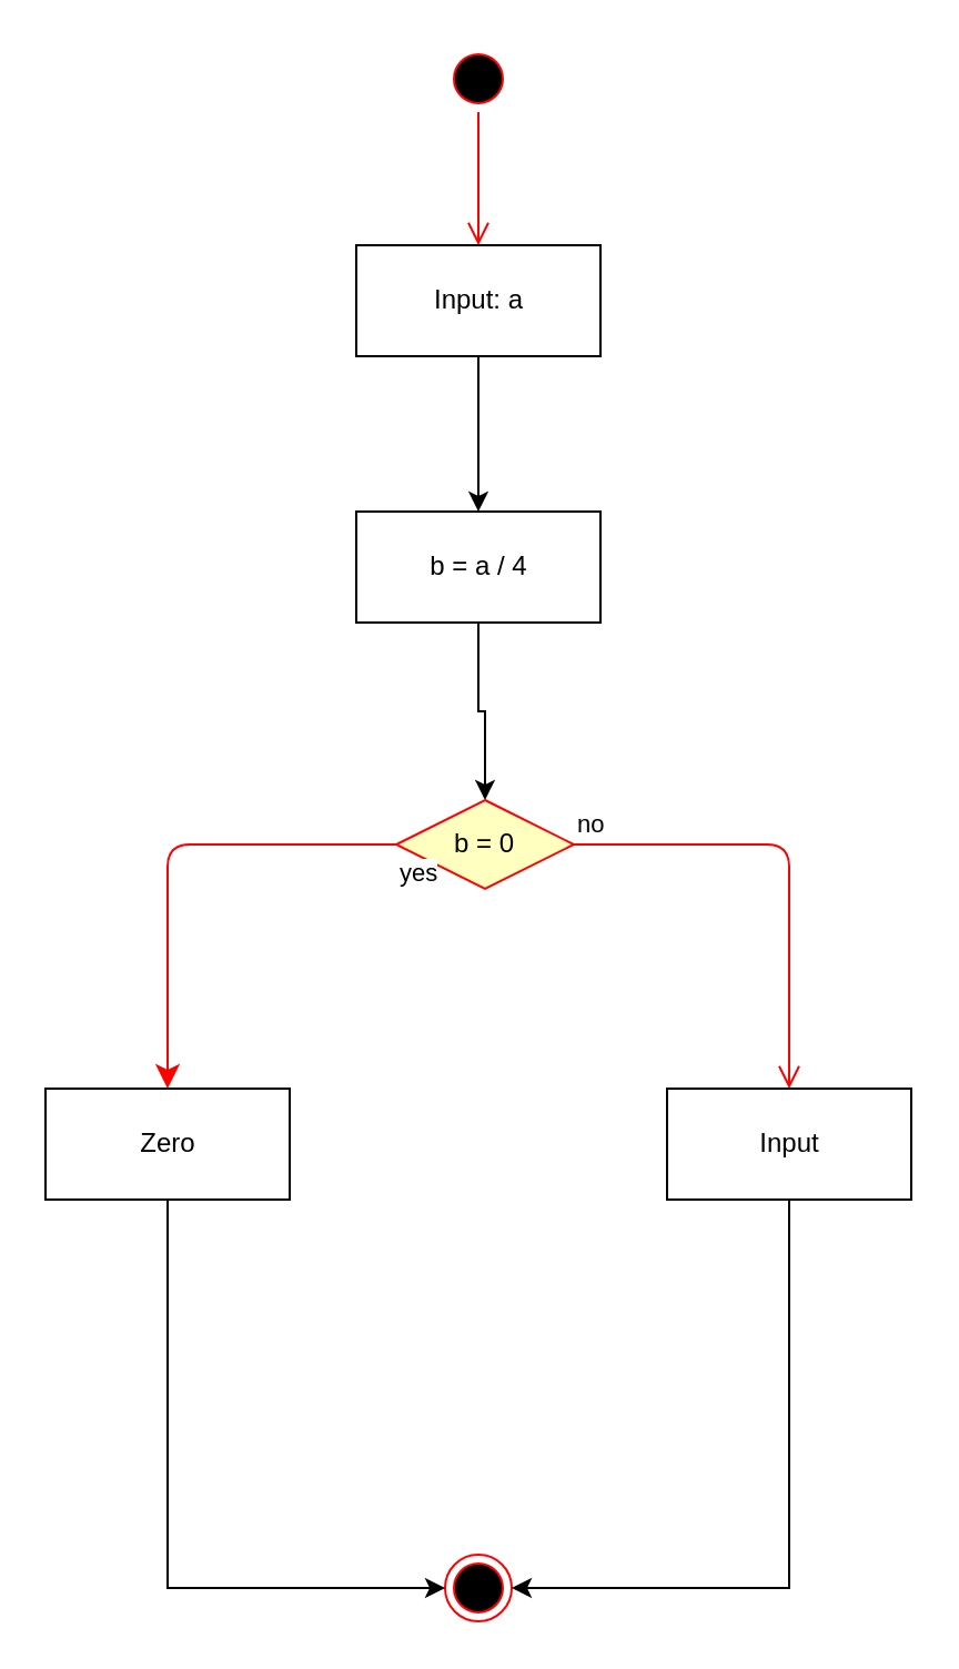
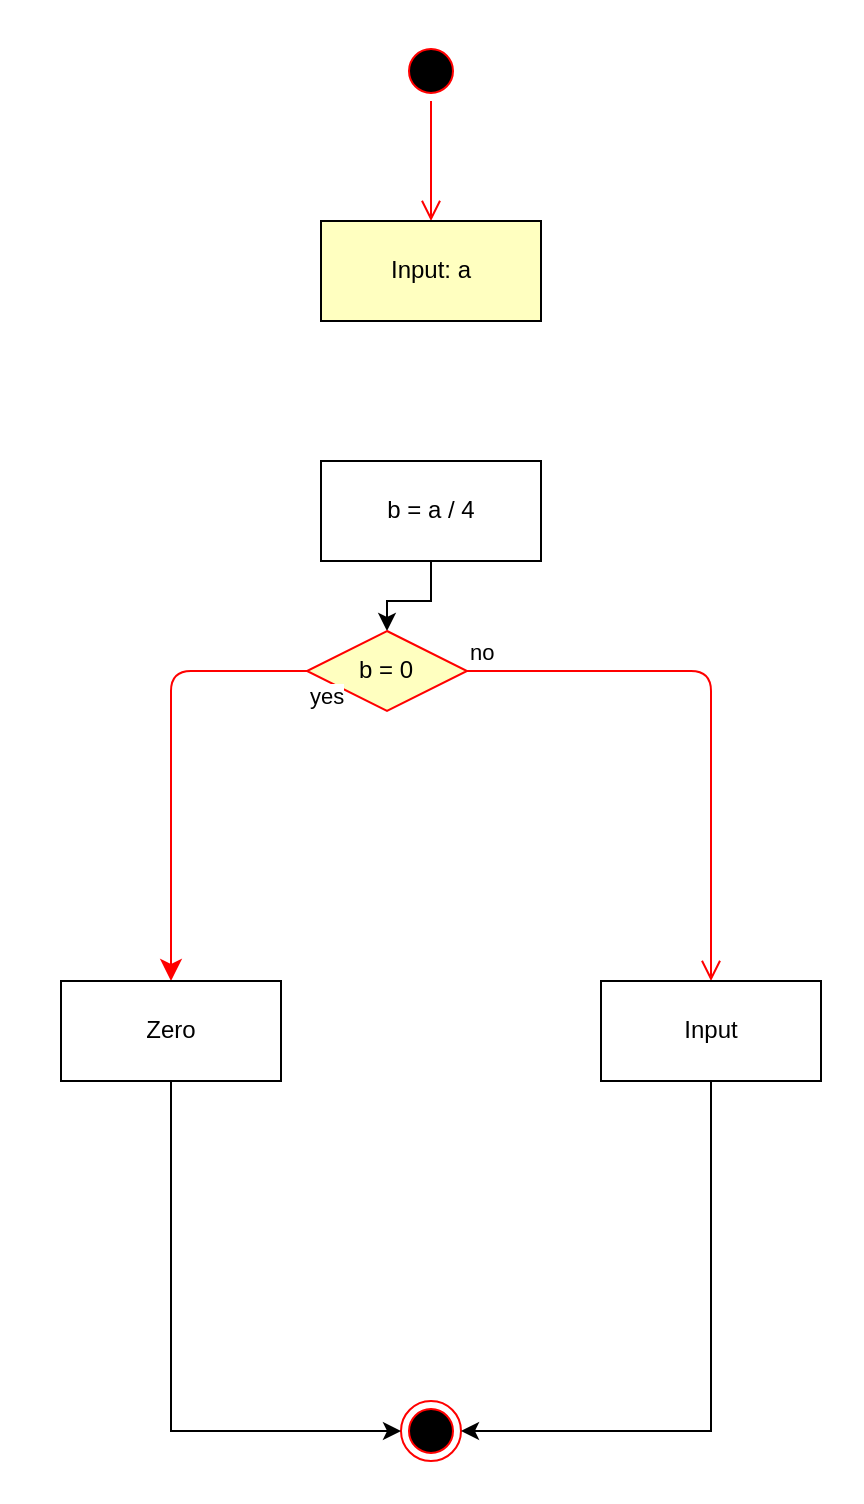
- <mxCell id="6" value="Input: a" style="html=1;" vertex="1" parent="1"><mxGeometry x="160" y="110" width="110" height="50" as="geometry" /></mxCell>
+ <mxCell id="6" value="Input: a" style="html=1;fillColor=#ffffc0;" vertex="1" parent="1"><mxGeometry x="160" y="110" width="110" height="50" as="geometry" /></mxCell>
- <mxCell id="5" style="edgeStyle=orthogonalEdgeStyle;rounded=0;orthogonalLoop=1;jettySize=auto;html=1;exitX=0.5;exitY=1;exitDx=0;exitDy=0;entryX=0.5;entryY=0;entryDx=0;entryDy=0;" edge="1" parent="1" source="6" target="8"><mxGeometry relative="1" as="geometry" /></mxCell>
- <mxCell id="9" value="b = 0" style="rhombus;whiteSpace=wrap;html=1;fillColor=#ffffc0;strokeColor=#ff0000;" vertex="1" parent="1"><mxGeometry x="178" y="360" width="80" height="40" as="geometry" /></mxCell>
+ <mxCell id="9" value="b = 0" style="rhombus;whiteSpace=wrap;html=1;fillColor=#ffffc0;strokeColor=#ff0000;" vertex="1" parent="1"><mxGeometry x="153" y="315" width="80" height="40" as="geometry" /></mxCell>
- <mxCell id="13" value="Zero" style="html=1;" vertex="1" parent="1"><mxGeometry x="20" y="490" width="110" height="50" as="geometry" /></mxCell>
+ <mxCell id="13" value="Zero" style="html=1;" vertex="1" parent="1"><mxGeometry x="30" y="490" width="110" height="50" as="geometry" /></mxCell>
